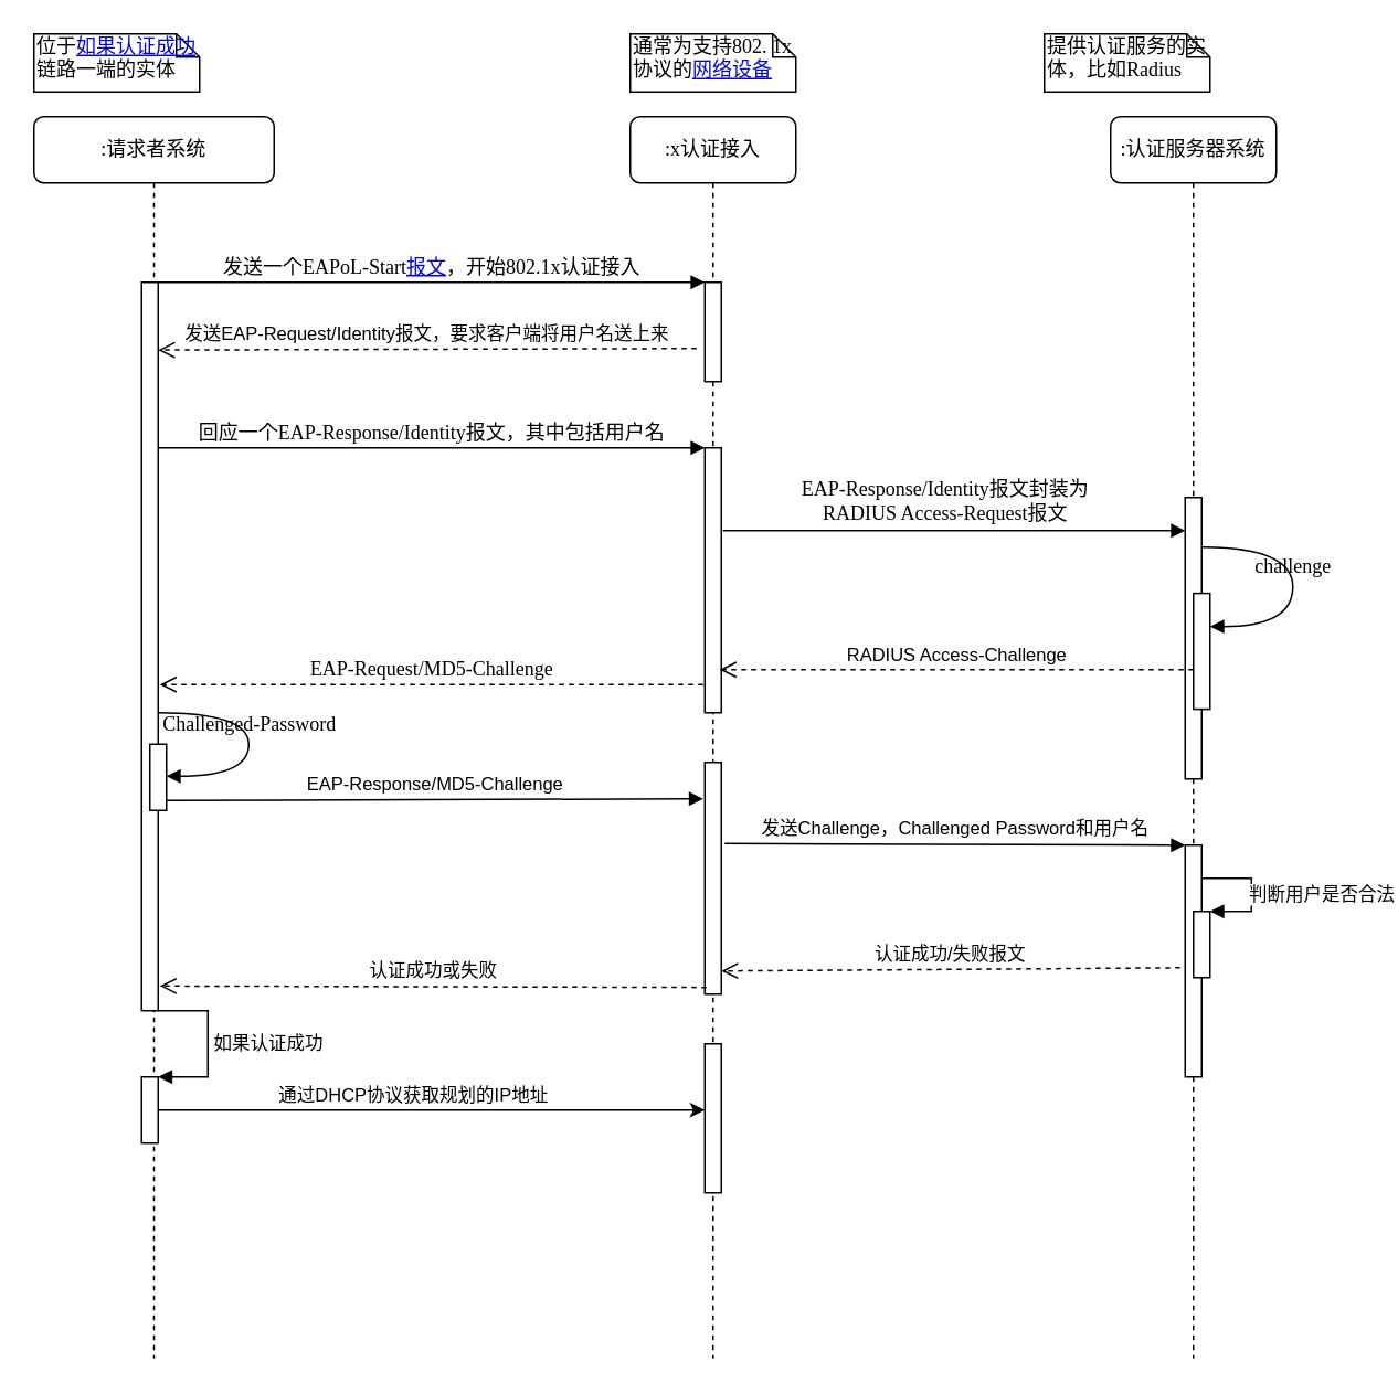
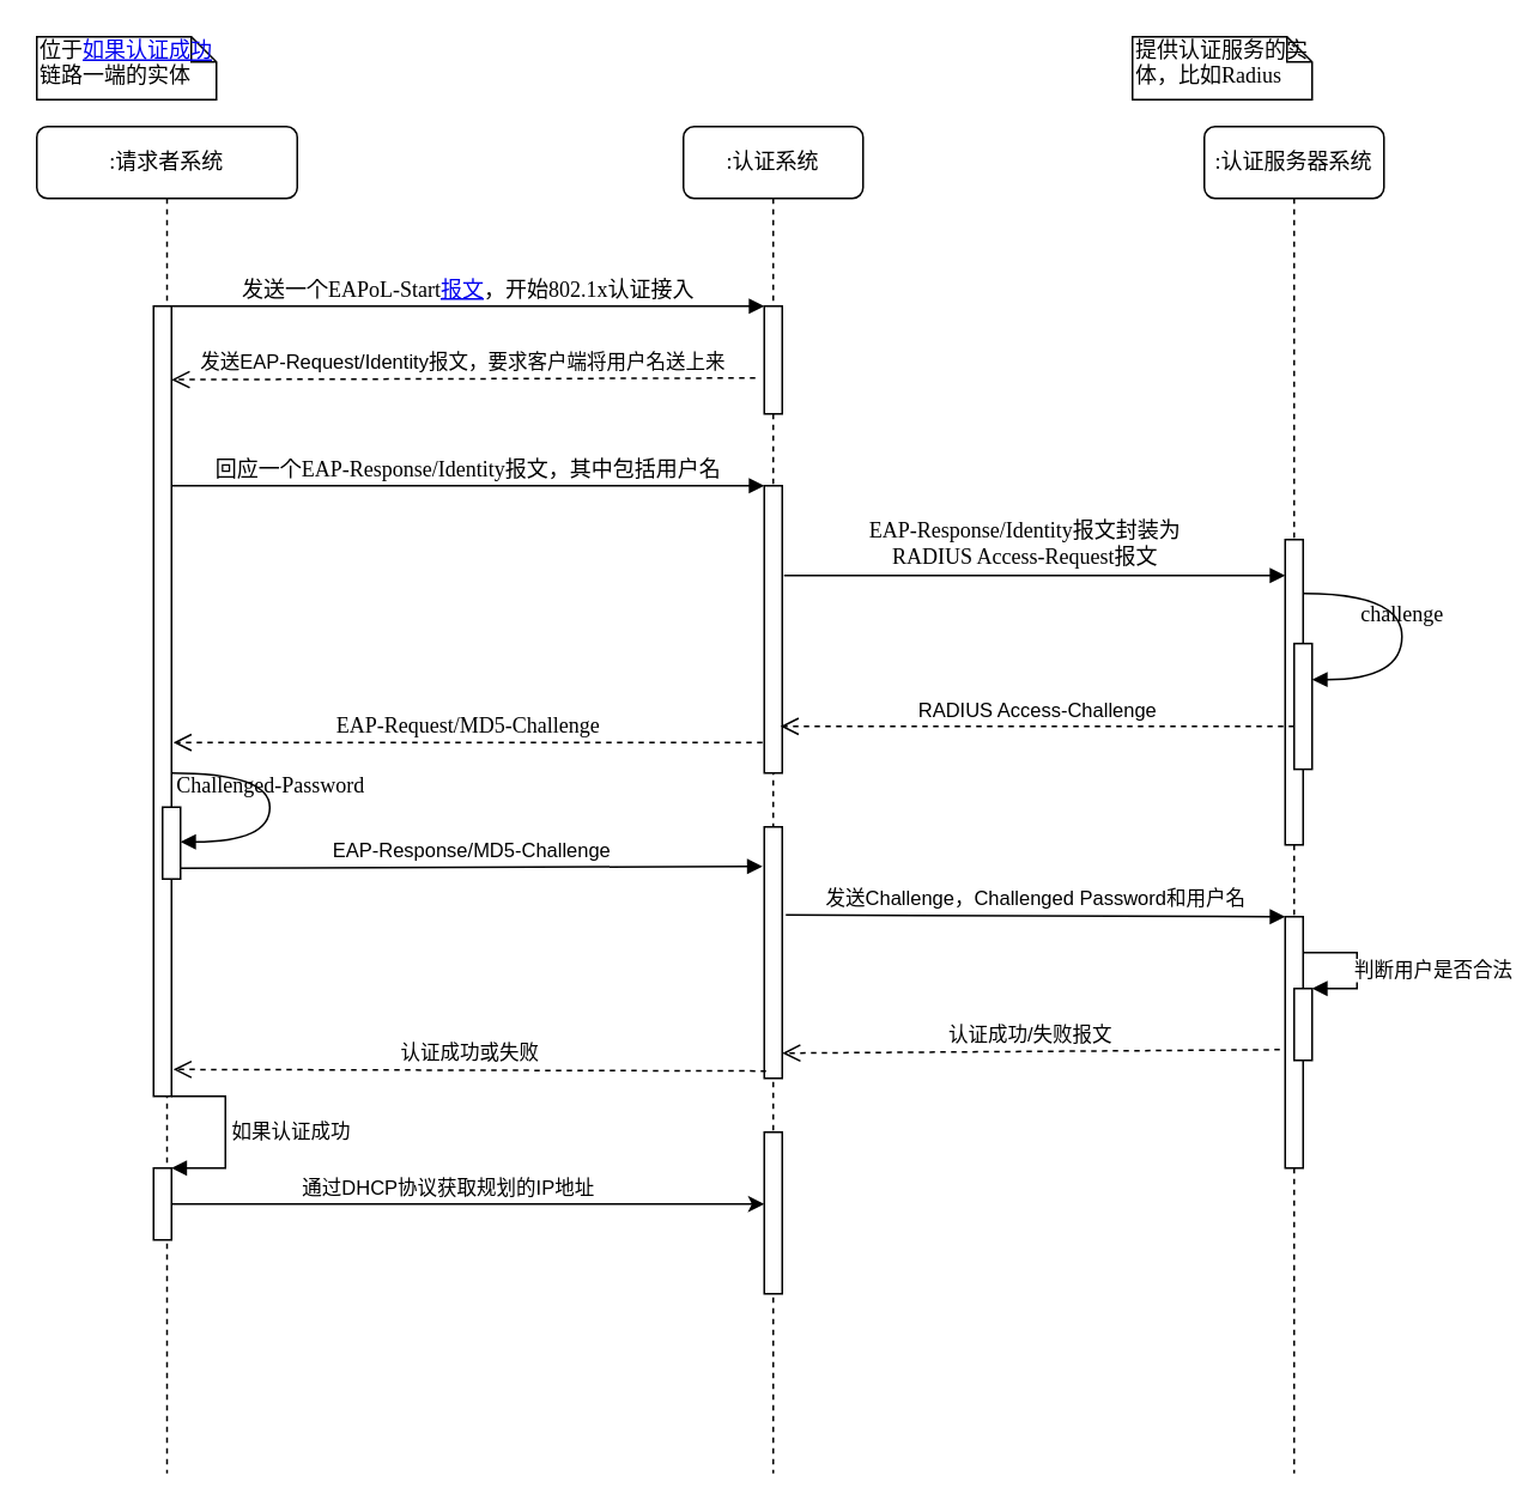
- <mxCell id="25" value="通常为支持802. 1x协议的&lt;a target=&quot;_blank&quot; href=&quot;https://baike.baidu.com/item/%E7%BD%91%E7%BB%9C%E8%AE%BE%E5%A4%87&quot;&gt;网络设备&lt;/a&gt;" style="shape=note;whiteSpace=wrap;html=1;size=14;verticalAlign=top;align=left;spacingTop=-6;rounded=0;shadow=0;comic=0;labelBackgroundColor=none;strokeWidth=1;fontFamily=Verdana;fontSize=12" parent="1" vertex="1"><mxGeometry x="380" y="20" width="100" height="35" as="geometry" /></mxCell>
- <mxCell id="2" value=":x认证接入" style="shape=umlLifeline;perimeter=lifelinePerimeter;whiteSpace=wrap;html=1;container=1;collapsible=0;recursiveResize=0;outlineConnect=0;rounded=1;shadow=0;comic=0;labelBackgroundColor=none;strokeWidth=1;fontFamily=Verdana;fontSize=12;align=center;" parent="1" vertex="1"><mxGeometry x="380" y="70" width="100" height="750" as="geometry" /></mxCell>
+ <mxCell id="2" value=":认证系统" style="shape=umlLifeline;perimeter=lifelinePerimeter;whiteSpace=wrap;html=1;container=1;collapsible=0;recursiveResize=0;outlineConnect=0;rounded=1;shadow=0;comic=0;labelBackgroundColor=none;strokeWidth=1;fontFamily=Verdana;fontSize=12;align=center;" parent="1" vertex="1"><mxGeometry x="380" y="70" width="100" height="750" as="geometry" /></mxCell>
